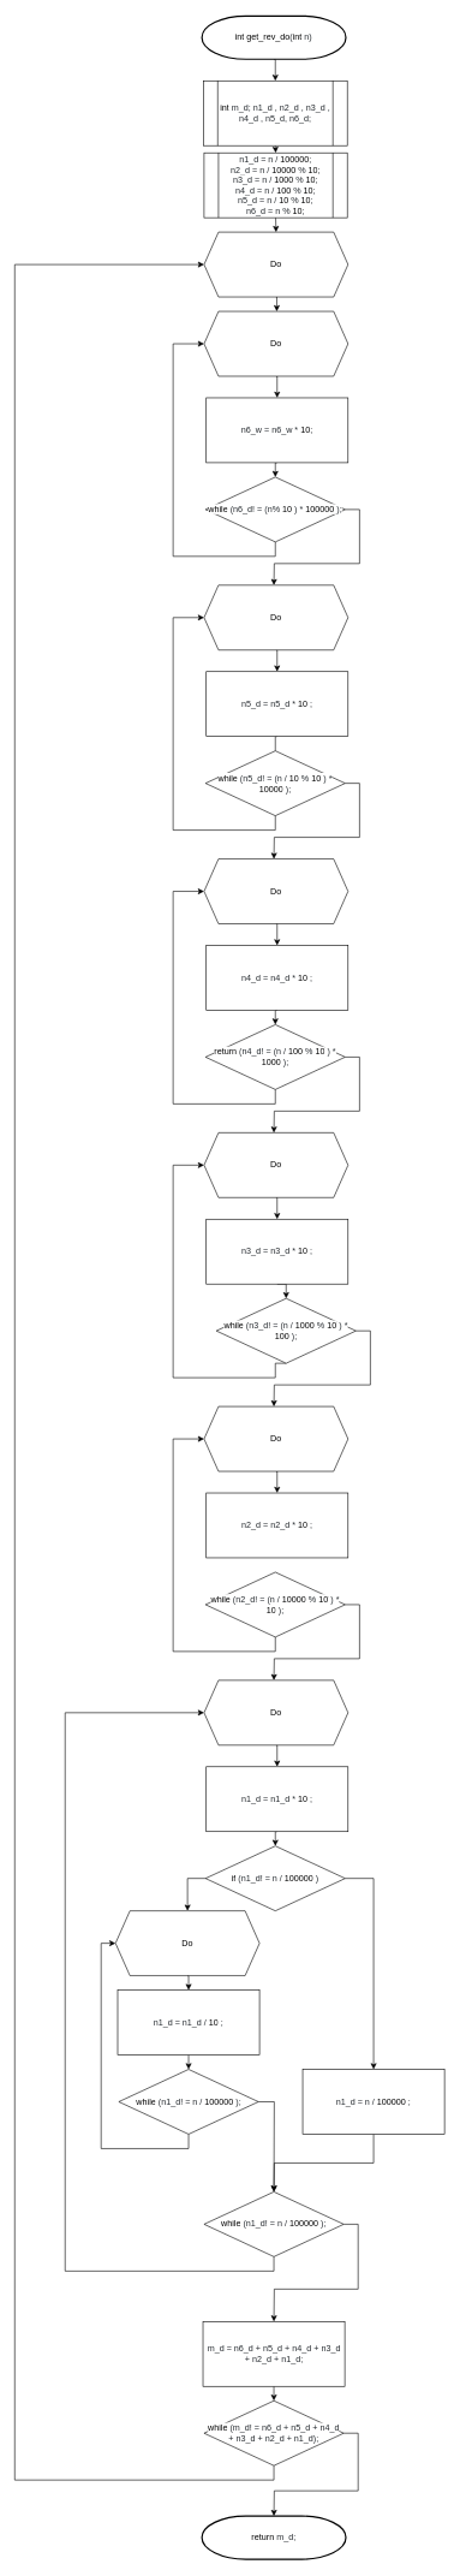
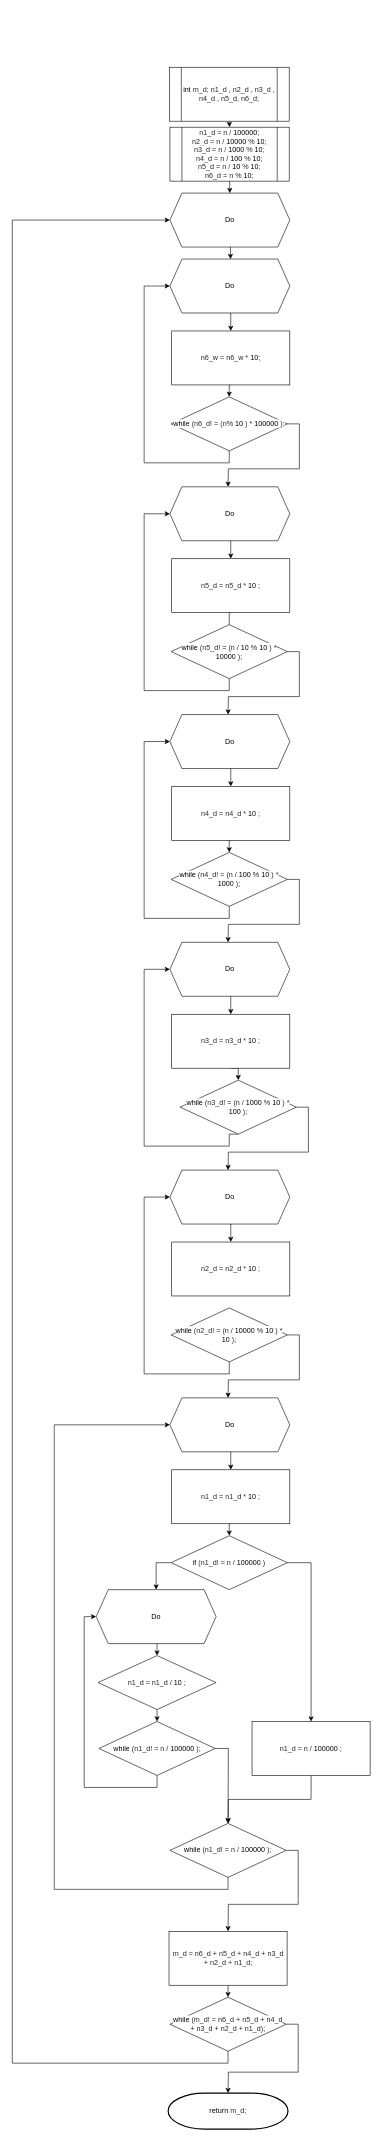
- <mxCell id="3" value="&lt;span class=&quot;pl-k&quot; style=&quot;box-sizing: border-box ; font-family: , &amp;#34;consolas&amp;#34; , &amp;#34;liberation mono&amp;#34; , &amp;#34;menlo&amp;#34; , monospace ; background-color: rgb(255 , 255 , 255)&quot;&gt;int&lt;/span&gt;&lt;span style=&quot;color: rgb(36 , 41 , 46) ; font-family: , &amp;#34;consolas&amp;#34; , &amp;#34;liberation mono&amp;#34; , &amp;#34;menlo&amp;#34; , monospace ; background-color: rgb(255 , 255 , 255)&quot;&gt; &lt;/span&gt;&lt;span class=&quot;pl-en&quot; style=&quot;box-sizing: border-box ; font-family: , &amp;#34;consolas&amp;#34; , &amp;#34;liberation mono&amp;#34; , &amp;#34;menlo&amp;#34; , monospace ; background-color: rgb(255 , 255 , 255)&quot;&gt;get_rev_do&lt;/span&gt;&lt;span style=&quot;color: rgb(36 , 41 , 46) ; font-family: , &amp;#34;consolas&amp;#34; , &amp;#34;liberation mono&amp;#34; , &amp;#34;menlo&amp;#34; , monospace ; background-color: rgb(255 , 255 , 255)&quot;&gt;(&lt;/span&gt;&lt;span class=&quot;pl-k&quot; style=&quot;box-sizing: border-box ; font-family: , &amp;#34;consolas&amp;#34; , &amp;#34;liberation mono&amp;#34; , &amp;#34;menlo&amp;#34; , monospace ; background-color: rgb(255 , 255 , 255)&quot;&gt;int&lt;/span&gt;&lt;span style=&quot;color: rgb(36 , 41 , 46) ; font-family: , &amp;#34;consolas&amp;#34; , &amp;#34;liberation mono&amp;#34; , &amp;#34;menlo&amp;#34; , monospace ; background-color: rgb(255 , 255 , 255)&quot;&gt; n)&lt;/span&gt;" style="strokeWidth=2;html=1;shape=mxgraph.flowchart.terminator;whiteSpace=wrap;" vertex="1" parent="1"><mxGeometry x="280" width="200" height="60" as="geometry" y="20" /></mxCell>
- <mxCell id="2" style="edgeStyle=orthogonalEdgeStyle;rounded=0;orthogonalLoop=1;jettySize=auto;html=1;exitX=0.5;exitY=1;exitDx=0;exitDy=0;exitPerimeter=0;entryX=0.5;entryY=0;entryDx=0;entryDy=0;" edge="1" parent="1" source="3" target="7"><mxGeometry relative="1" as="geometry" /></mxCell>
- <mxCell id="30" value="&lt;span class=&quot;pl-k&quot; style=&quot;box-sizing: border-box ; font-family: , &amp;#34;consolas&amp;#34; , &amp;#34;liberation mono&amp;#34; , &amp;#34;menlo&amp;#34; , monospace ; background-color: rgb(255 , 255 , 255)&quot;&gt;&lt;font style=&quot;box-sizing: border-box ; vertical-align: inherit&quot;&gt;&lt;font style=&quot;box-sizing: border-box ; vertical-align: inherit&quot;&gt;return&lt;/font&gt;&lt;/font&gt;&lt;/span&gt;&lt;font style=&quot;box-sizing: border-box ; color: rgb(36 , 41 , 46) ; font-family: , &amp;#34;consolas&amp;#34; , &amp;#34;liberation mono&amp;#34; , &amp;#34;menlo&amp;#34; , monospace ; background-color: rgb(255 , 255 , 255) ; vertical-align: inherit&quot;&gt;&lt;font style=&quot;box-sizing: border-box ; vertical-align: inherit&quot;&gt; (n4_d! = (n / &lt;/font&gt;&lt;/font&gt;&lt;span class=&quot;pl-c1&quot; style=&quot;box-sizing: border-box ; font-family: , &amp;#34;consolas&amp;#34; , &amp;#34;liberation mono&amp;#34; , &amp;#34;menlo&amp;#34; , monospace ; background-color: rgb(255 , 255 , 255)&quot;&gt;&lt;font style=&quot;box-sizing: border-box ; vertical-align: inherit&quot;&gt;&lt;font style=&quot;box-sizing: border-box ; vertical-align: inherit&quot;&gt;100&lt;/font&gt;&lt;/font&gt;&lt;/span&gt;&lt;font style=&quot;box-sizing: border-box ; color: rgb(36 , 41 , 46) ; font-family: , &amp;#34;consolas&amp;#34; , &amp;#34;liberation mono&amp;#34; , &amp;#34;menlo&amp;#34; , monospace ; background-color: rgb(255 , 255 , 255) ; vertical-align: inherit&quot;&gt;&lt;font style=&quot;box-sizing: border-box ; vertical-align: inherit&quot;&gt; % &lt;/font&gt;&lt;/font&gt;&lt;span class=&quot;pl-c1&quot; style=&quot;box-sizing: border-box ; font-family: , &amp;#34;consolas&amp;#34; , &amp;#34;liberation mono&amp;#34; , &amp;#34;menlo&amp;#34; , monospace ; background-color: rgb(255 , 255 , 255)&quot;&gt;&lt;font style=&quot;box-sizing: border-box ; vertical-align: inherit&quot;&gt;&lt;font style=&quot;box-sizing: border-box ; vertical-align: inherit&quot;&gt;10&lt;/font&gt;&lt;/font&gt;&lt;/span&gt;&lt;font style=&quot;box-sizing: border-box ; color: rgb(36 , 41 , 46) ; font-family: , &amp;#34;consolas&amp;#34; , &amp;#34;liberation mono&amp;#34; , &amp;#34;menlo&amp;#34; , monospace ; background-color: rgb(255 , 255 , 255) ; vertical-align: inherit&quot;&gt;&lt;font style=&quot;box-sizing: border-box ; vertical-align: inherit&quot;&gt; ) * &lt;/font&gt;&lt;/font&gt;&lt;span class=&quot;pl-c1&quot; style=&quot;box-sizing: border-box ; font-family: , &amp;#34;consolas&amp;#34; , &amp;#34;liberation mono&amp;#34; , &amp;#34;menlo&amp;#34; , monospace ; background-color: rgb(255 , 255 , 255)&quot;&gt;&lt;font style=&quot;box-sizing: border-box ; vertical-align: inherit&quot;&gt;&lt;font style=&quot;box-sizing: border-box ; vertical-align: inherit&quot;&gt;1000&lt;/font&gt;&lt;/font&gt;&lt;/span&gt;&lt;font style=&quot;box-sizing: border-box ; color: rgb(36 , 41 , 46) ; font-family: , &amp;#34;consolas&amp;#34; , &amp;#34;liberation mono&amp;#34; , &amp;#34;menlo&amp;#34; , monospace ; background-color: rgb(255 , 255 , 255) ; vertical-align: inherit&quot;&gt;&lt;font style=&quot;box-sizing: border-box ; vertical-align: inherit&quot;&gt; );&lt;/font&gt;&lt;/font&gt;" style="rhombus;whiteSpace=wrap;html=1;" vertex="1" parent="1"><mxGeometry x="285" y="1420" width="194" height="90" as="geometry" /></mxCell>
+ <mxCell id="30" value="&lt;span class=&quot;pl-k&quot; style=&quot;box-sizing: border-box ; font-family: , &amp;#34;consolas&amp;#34; , &amp;#34;liberation mono&amp;#34; , &amp;#34;menlo&amp;#34; , monospace ; background-color: rgb(255 , 255 , 255)&quot;&gt;&lt;font style=&quot;box-sizing: border-box ; vertical-align: inherit&quot;&gt;&lt;font style=&quot;box-sizing: border-box ; vertical-align: inherit&quot;&gt;while&lt;/font&gt;&lt;/font&gt;&lt;/span&gt;&lt;font style=&quot;box-sizing: border-box ; color: rgb(36 , 41 , 46) ; font-family: , &amp;#34;consolas&amp;#34; , &amp;#34;liberation mono&amp;#34; , &amp;#34;menlo&amp;#34; , monospace ; background-color: rgb(255 , 255 , 255) ; vertical-align: inherit&quot;&gt;&lt;font style=&quot;box-sizing: border-box ; vertical-align: inherit&quot;&gt; (n4_d! = (n / &lt;/font&gt;&lt;/font&gt;&lt;span class=&quot;pl-c1&quot; style=&quot;box-sizing: border-box ; font-family: , &amp;#34;consolas&amp;#34; , &amp;#34;liberation mono&amp;#34; , &amp;#34;menlo&amp;#34; , monospace ; background-color: rgb(255 , 255 , 255)&quot;&gt;&lt;font style=&quot;box-sizing: border-box ; vertical-align: inherit&quot;&gt;&lt;font style=&quot;box-sizing: border-box ; vertical-align: inherit&quot;&gt;100&lt;/font&gt;&lt;/font&gt;&lt;/span&gt;&lt;font style=&quot;box-sizing: border-box ; color: rgb(36 , 41 , 46) ; font-family: , &amp;#34;consolas&amp;#34; , &amp;#34;liberation mono&amp;#34; , &amp;#34;menlo&amp;#34; , monospace ; background-color: rgb(255 , 255 , 255) ; vertical-align: inherit&quot;&gt;&lt;font style=&quot;box-sizing: border-box ; vertical-align: inherit&quot;&gt; % &lt;/font&gt;&lt;/font&gt;&lt;span class=&quot;pl-c1&quot; style=&quot;box-sizing: border-box ; font-family: , &amp;#34;consolas&amp;#34; , &amp;#34;liberation mono&amp;#34; , &amp;#34;menlo&amp;#34; , monospace ; background-color: rgb(255 , 255 , 255)&quot;&gt;&lt;font style=&quot;box-sizing: border-box ; vertical-align: inherit&quot;&gt;&lt;font style=&quot;box-sizing: border-box ; vertical-align: inherit&quot;&gt;10&lt;/font&gt;&lt;/font&gt;&lt;/span&gt;&lt;font style=&quot;box-sizing: border-box ; color: rgb(36 , 41 , 46) ; font-family: , &amp;#34;consolas&amp;#34; , &amp;#34;liberation mono&amp;#34; , &amp;#34;menlo&amp;#34; , monospace ; background-color: rgb(255 , 255 , 255) ; vertical-align: inherit&quot;&gt;&lt;font style=&quot;box-sizing: border-box ; vertical-align: inherit&quot;&gt; ) * &lt;/font&gt;&lt;/font&gt;&lt;span class=&quot;pl-c1&quot; style=&quot;box-sizing: border-box ; font-family: , &amp;#34;consolas&amp;#34; , &amp;#34;liberation mono&amp;#34; , &amp;#34;menlo&amp;#34; , monospace ; background-color: rgb(255 , 255 , 255)&quot;&gt;&lt;font style=&quot;box-sizing: border-box ; vertical-align: inherit&quot;&gt;&lt;font style=&quot;box-sizing: border-box ; vertical-align: inherit&quot;&gt;1000&lt;/font&gt;&lt;/font&gt;&lt;/span&gt;&lt;font style=&quot;box-sizing: border-box ; color: rgb(36 , 41 , 46) ; font-family: , &amp;#34;consolas&amp;#34; , &amp;#34;liberation mono&amp;#34; , &amp;#34;menlo&amp;#34; , monospace ; background-color: rgb(255 , 255 , 255) ; vertical-align: inherit&quot;&gt;&lt;font style=&quot;box-sizing: border-box ; vertical-align: inherit&quot;&gt; );&lt;/font&gt;&lt;/font&gt;" style="rhombus;whiteSpace=wrap;html=1;" vertex="1" parent="1"><mxGeometry x="285" y="1420" width="194" height="90" as="geometry" /></mxCell>
- <mxCell id="56" value="&lt;font style=&quot;box-sizing: border-box ; color: rgb(36 , 41 , 46) ; font-family: , &amp;#34;consolas&amp;#34; , &amp;#34;liberation mono&amp;#34; , &amp;#34;menlo&amp;#34; , monospace ; background-color: rgb(255 , 255 , 255) ; vertical-align: inherit&quot;&gt;&lt;font style=&quot;box-sizing: border-box ; vertical-align: inherit&quot;&gt;n1_d = n1_d / &lt;/font&gt;&lt;/font&gt;&lt;span class=&quot;pl-c1&quot; style=&quot;box-sizing: border-box ; font-family: , &amp;#34;consolas&amp;#34; , &amp;#34;liberation mono&amp;#34; , &amp;#34;menlo&amp;#34; , monospace ; background-color: rgb(255 , 255 , 255)&quot;&gt;&lt;font style=&quot;box-sizing: border-box ; vertical-align: inherit&quot;&gt;&lt;font style=&quot;box-sizing: border-box ; vertical-align: inherit&quot;&gt;10&lt;/font&gt;&lt;/font&gt;&lt;/span&gt;&lt;font style=&quot;box-sizing: border-box ; color: rgb(36 , 41 , 46) ; font-family: , &amp;#34;consolas&amp;#34; , &amp;#34;liberation mono&amp;#34; , &amp;#34;menlo&amp;#34; , monospace ; background-color: rgb(255 , 255 , 255) ; vertical-align: inherit&quot;&gt;&lt;font style=&quot;box-sizing: border-box ; vertical-align: inherit&quot;&gt; ;&lt;/font&gt;&lt;/font&gt;" style="rounded=0;whiteSpace=wrap;html=1;" vertex="1" parent="1"><mxGeometry x="163" y="2760" width="197" height="90" as="geometry" /></mxCell>
+ <mxCell id="56" value="&lt;font style=&quot;box-sizing: border-box ; color: rgb(36 , 41 , 46) ; font-family: , &amp;#34;consolas&amp;#34; , &amp;#34;liberation mono&amp;#34; , &amp;#34;menlo&amp;#34; , monospace ; background-color: rgb(255 , 255 , 255) ; vertical-align: inherit&quot;&gt;&lt;font style=&quot;box-sizing: border-box ; vertical-align: inherit&quot;&gt;n1_d = n1_d / &lt;/font&gt;&lt;/font&gt;&lt;span class=&quot;pl-c1&quot; style=&quot;box-sizing: border-box ; font-family: , &amp;#34;consolas&amp;#34; , &amp;#34;liberation mono&amp;#34; , &amp;#34;menlo&amp;#34; , monospace ; background-color: rgb(255 , 255 , 255)&quot;&gt;&lt;font style=&quot;box-sizing: border-box ; vertical-align: inherit&quot;&gt;&lt;font style=&quot;box-sizing: border-box ; vertical-align: inherit&quot;&gt;10&lt;/font&gt;&lt;/font&gt;&lt;/span&gt;&lt;font style=&quot;box-sizing: border-box ; color: rgb(36 , 41 , 46) ; font-family: , &amp;#34;consolas&amp;#34; , &amp;#34;liberation mono&amp;#34; , &amp;#34;menlo&amp;#34; , monospace ; background-color: rgb(255 , 255 , 255) ; vertical-align: inherit&quot;&gt;&lt;font style=&quot;box-sizing: border-box ; vertical-align: inherit&quot;&gt; ;&lt;/font&gt;&lt;/font&gt;" style="rhombus;whiteSpace=wrap;html=1;" vertex="1" parent="1"><mxGeometry x="163" y="2760" width="197" height="90" as="geometry" /></mxCell>
